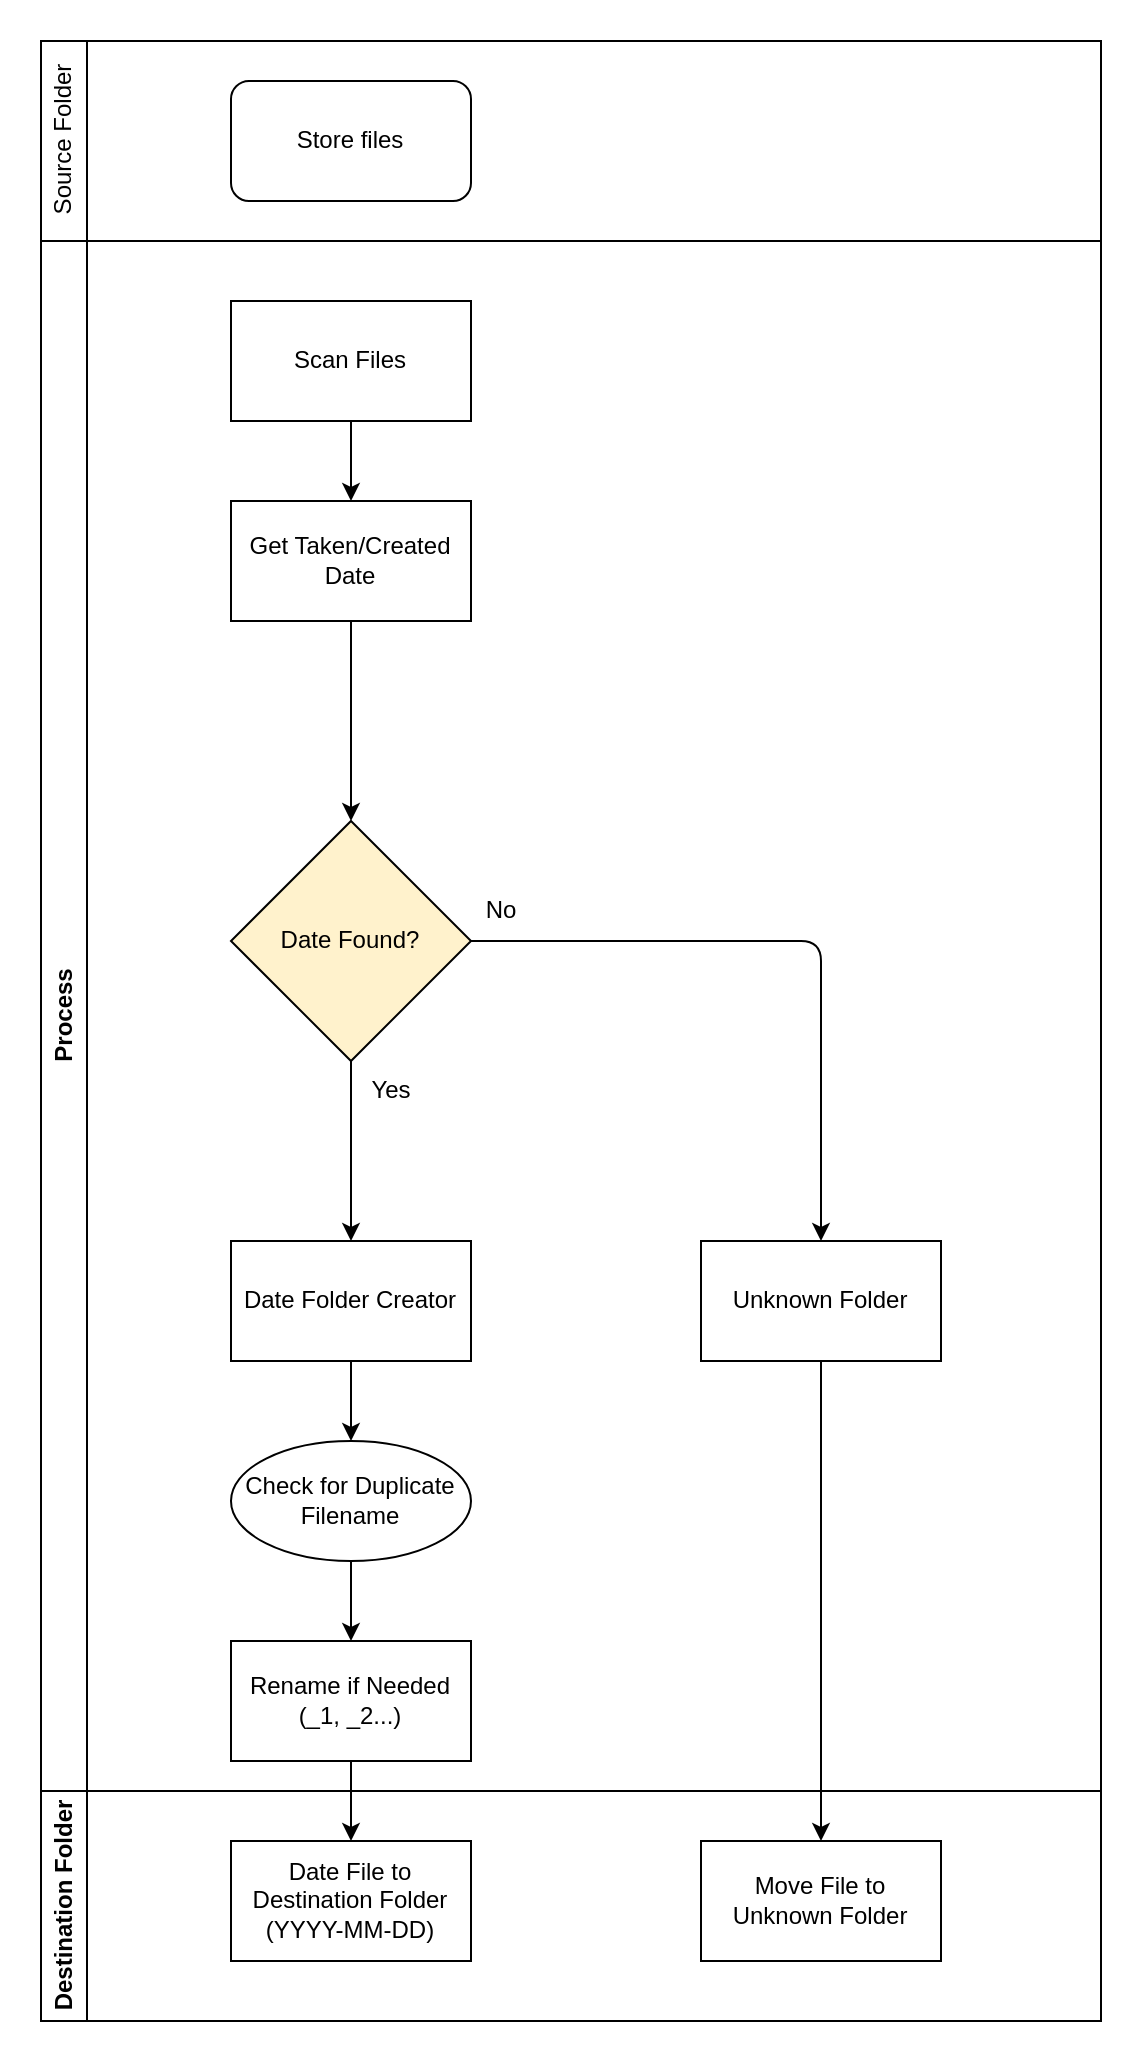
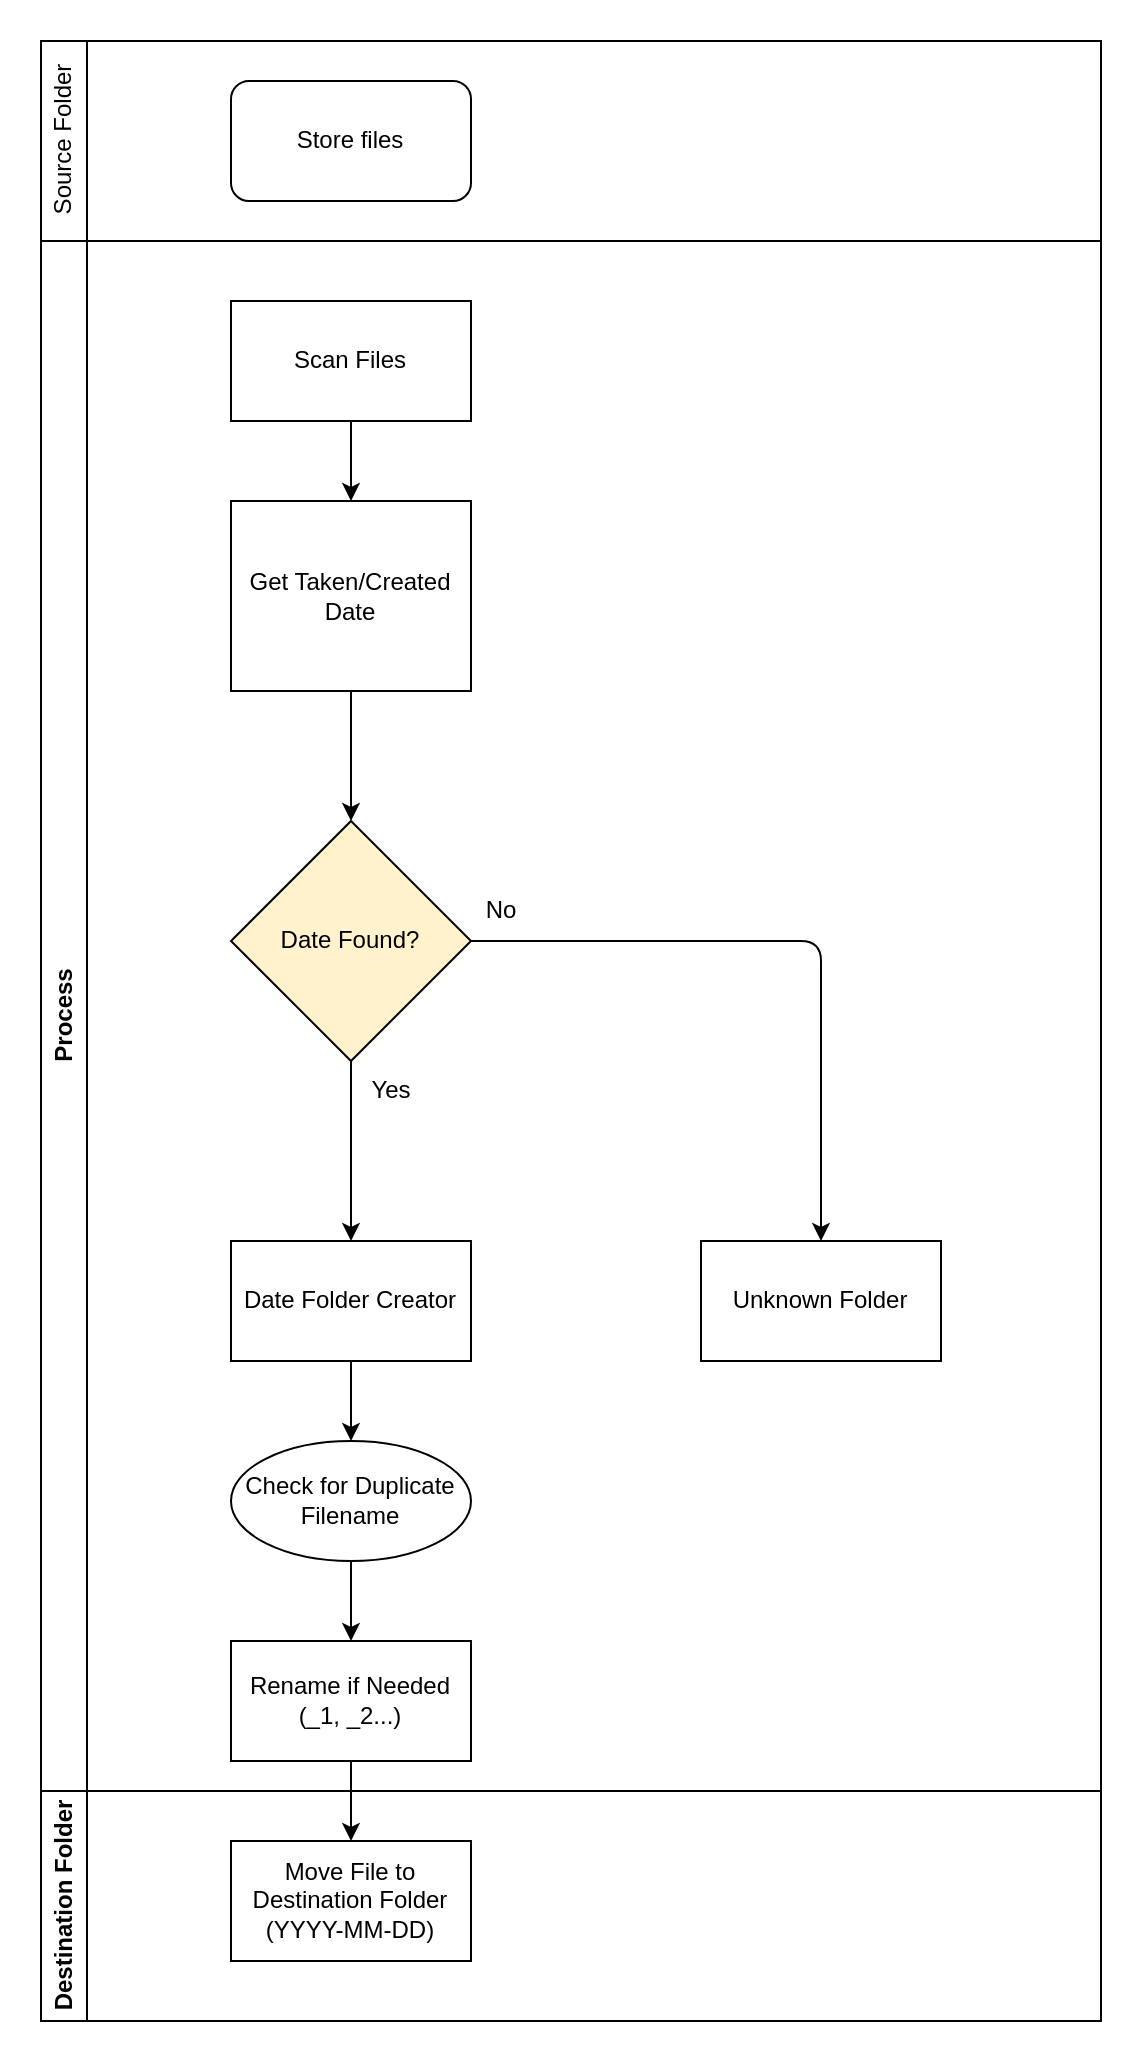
- <mxCell id="17" value="Get Taken/Created Date" style="rounded=0;whiteSpace=wrap;html=1;" vertex="1" parent="1"><mxGeometry x="115" y="250" width="120" height="60" as="geometry" /></mxCell>
+ <mxCell id="17" value="Get Taken/Created Date" style="rounded=0;whiteSpace=wrap;html=1;" vertex="1" parent="1"><mxGeometry x="115" y="250" width="120" height="95" as="geometry" /></mxCell>
- <mxCell id="14" value="" style="endArrow=classic;html=1;entryX=0.5;entryY=0;entryDx=0;entryDy=0;exitX=0.5;exitY=1;exitDx=0;exitDy=0;" parent="1" source="5" target="6" edge="1"><mxGeometry width="50" height="50" relative="1" as="geometry"><mxPoint x="185" y="790" as="sourcePoint" /><mxPoint x="185" y="830" as="targetPoint" /></mxGeometry></mxCell>
- <mxCell id="9" value="Date File to Destination Folder (YYYY-MM-DD)" style="rounded=0;whiteSpace=wrap;html=1;" parent="1" vertex="1"><mxGeometry x="115" y="920" width="120" height="60" as="geometry" /></mxCell>
+ <mxCell id="9" value="Move File to Destination Folder (YYYY-MM-DD)" style="rounded=0;whiteSpace=wrap;html=1;" parent="1" vertex="1"><mxGeometry x="115" y="920" width="120" height="60" as="geometry" /></mxCell>
- <mxCell id="6" value="Move File to Unknown Folder" style="rounded=0;whiteSpace=wrap;html=1;" parent="1" vertex="1"><mxGeometry x="350" y="920" width="120" height="60" as="geometry" /></mxCell>
